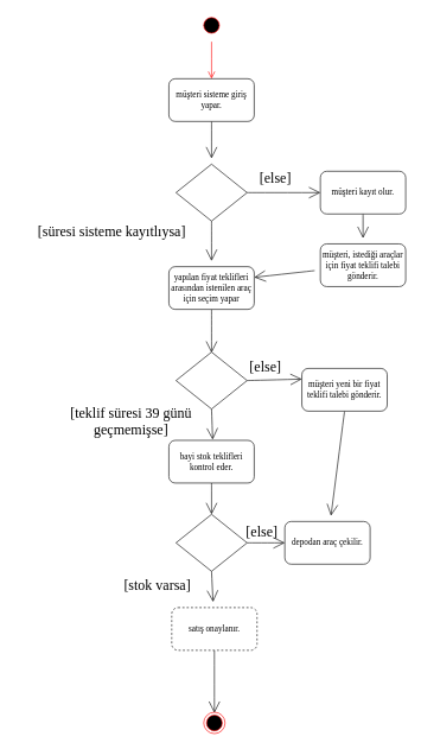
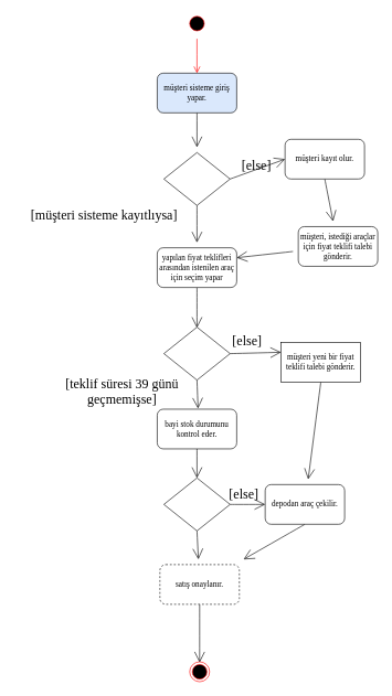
- <mxCell id="3" value="müşteri sisteme giriş yapar." style="rounded=1;whiteSpace=wrap;html=1;fontFamily=Architects Daughter;fontSource=https%3A%2F%2Ffonts.googleapis.com%2Fcss%3Ffamily%3DArchitects%2BDaughter;" vertex="1" parent="1"><mxGeometry x="237" y="110" width="120" height="60" as="geometry" /></mxCell>
+ <mxCell id="3" value="müşteri sisteme giriş yapar." style="rounded=1;whiteSpace=wrap;html=1;fontFamily=Architects Daughter;fontSource=https%3A%2F%2Ffonts.googleapis.com%2Fcss%3Ffamily%3DArchitects%2BDaughter;fillColor=#dae8fc;" vertex="1" parent="1"><mxGeometry x="237" y="110" width="120" height="60" as="geometry" /></mxCell>
- <mxCell id="8" value="müşteri kayıt olur." style="rounded=1;whiteSpace=wrap;html=1;fontFamily=Architects Daughter;fontSource=https%3A%2F%2Ffonts.googleapis.com%2Fcss%3Ffamily%3DArchitects%2BDaughter;" vertex="1" parent="1"><mxGeometry x="450" y="240" width="120" height="60" as="geometry" /></mxCell>
+ <mxCell id="8" value="müşteri kayıt olur." style="rounded=1;whiteSpace=wrap;html=1;fontFamily=Architects Daughter;fontSource=https%3A%2F%2Ffonts.googleapis.com%2Fcss%3Ffamily%3DArchitects%2BDaughter;" vertex="1" parent="1"><mxGeometry x="430" y="210" width="120" height="60" as="geometry" /></mxCell>
- <mxCell id="11" value="[süresi sisteme kayıtlıysa]" style="text;strokeColor=none;fillColor=none;html=1;align=center;verticalAlign=middle;whiteSpace=wrap;rounded=0;fontSize=20;fontFamily=Architects Daughter;fontSource=https%3A%2F%2Ffonts.googleapis.com%2Fcss%3Ffamily%3DArchitects%2BDaughter;" vertex="1" parent="1"><mxGeometry x="20" y="323" width="274" height="2" as="geometry" /></mxCell>
+ <mxCell id="11" value="[müşteri sisteme kayıtlıysa]" style="text;strokeColor=none;fillColor=none;html=1;align=center;verticalAlign=middle;whiteSpace=wrap;rounded=0;fontSize=20;fontFamily=Architects Daughter;fontSource=https%3A%2F%2Ffonts.googleapis.com%2Fcss%3Ffamily%3DArchitects%2BDaughter;" vertex="1" parent="1"><mxGeometry x="20" y="323" width="274" height="2" as="geometry" /></mxCell>
- <mxCell id="24" value="müşteri yeni bir fiyat teklifi talebi gönderir." style="rounded=1;whiteSpace=wrap;html=1;fontFamily=Architects Daughter;fontSource=https%3A%2F%2Ffonts.googleapis.com%2Fcss%3Ffamily%3DArchitects%2BDaughter;" vertex="1" parent="1"><mxGeometry x="424" y="517" width="120" height="60" as="geometry" /></mxCell>
+ <mxCell id="24" value="müşteri yeni bir fiyat teklifi talebi gönderir." style="whiteSpace=wrap;html=1;fontFamily=Architects Daughter;fontSource=https%3A%2F%2Ffonts.googleapis.com%2Fcss%3Ffamily%3DArchitects%2BDaughter;rounded=0;" vertex="1" parent="1"><mxGeometry x="424" y="517" width="120" height="60" as="geometry" /></mxCell>
- <mxCell id="14" value="bayi stok teklifleri kontrol eder." style="rounded=1;whiteSpace=wrap;html=1;fontFamily=Architects Daughter;fontSource=https%3A%2F%2Ffonts.googleapis.com%2Fcss%3Ffamily%3DArchitects%2BDaughter;" vertex="1" parent="1"><mxGeometry x="237" y="618" width="120" height="60" as="geometry" /></mxCell>
+ <mxCell id="14" value="bayi stok durumunu kontrol eder." style="rounded=1;whiteSpace=wrap;html=1;fontFamily=Architects Daughter;fontSource=https%3A%2F%2Ffonts.googleapis.com%2Fcss%3Ffamily%3DArchitects%2BDaughter;" vertex="1" parent="1"><mxGeometry x="237" y="618" width="120" height="60" as="geometry" /></mxCell>
+ <mxCell id="18" style="edgeStyle=none;curved=1;rounded=0;orthogonalLoop=1;jettySize=auto;html=1;exitX=0.5;exitY=1;exitDx=0;exitDy=0;fontFamily=Architects Daughter;fontSource=https%3A%2F%2Ffonts.googleapis.com%2Fcss%3Ffamily%3DArchitects%2BDaughter;fontSize=16;startSize=14;endArrow=open;endSize=14;sourcePerimeterSpacing=8;targetPerimeterSpacing=8;" edge="1" parent="1" source="19" target="28"><mxGeometry relative="1" as="geometry" /></mxCell>
- <mxCell id="31" value="[stok varsa]" style="text;strokeColor=none;fillColor=none;html=1;align=center;verticalAlign=middle;whiteSpace=wrap;rounded=0;fontSize=20;fontFamily=Architects Daughter;fontSource=https%3A%2F%2Ffonts.googleapis.com%2Fcss%3Ffamily%3DArchitects%2BDaughter;" vertex="1" parent="1"><mxGeometry x="150" y="806" width="142" height="29" as="geometry" /></mxCell>
